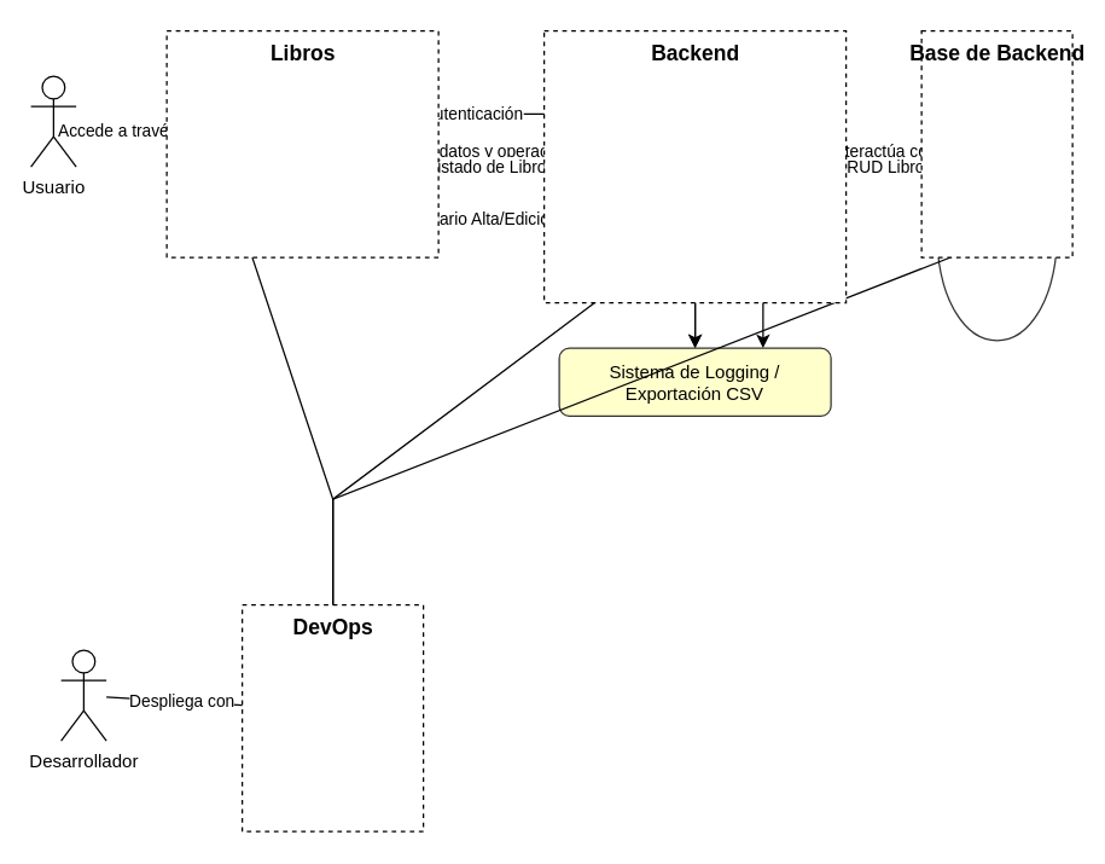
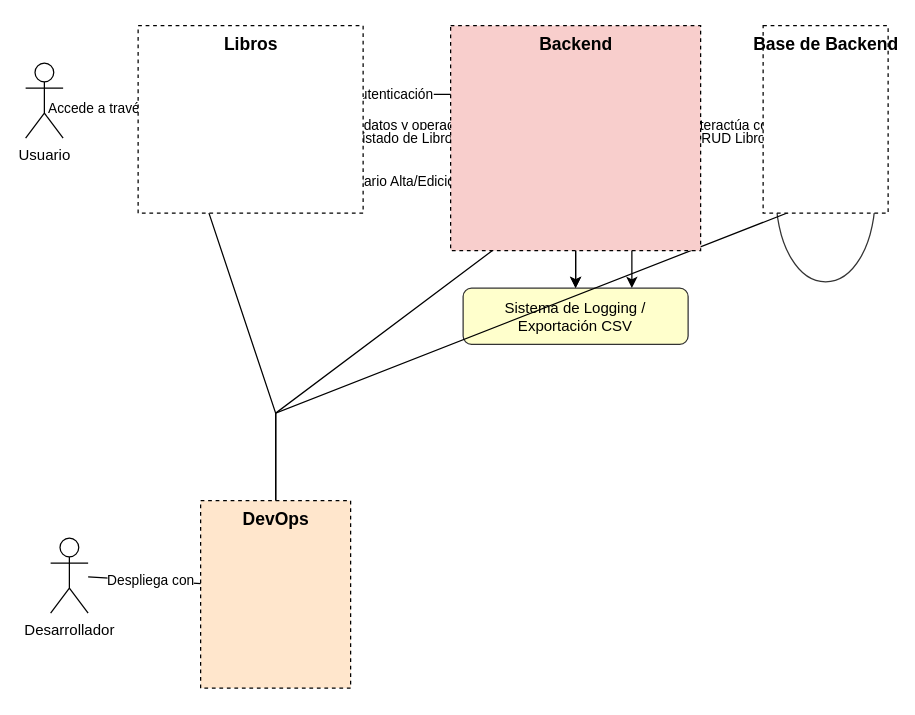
- <mxCell id="24" value="&lt;b&gt;Backend&lt;/b&gt;" style="html=1;dashed=1;verticalAlign=top;labelBackgroundColor=none;fontSize=14;" vertex="1" parent="1"><mxGeometry x="360" y="20" width="200" height="180" as="geometry" /></mxCell>
+ <mxCell id="24" value="&lt;b&gt;Backend&lt;/b&gt;" style="html=1;dashed=1;verticalAlign=top;labelBackgroundColor=none;fontSize=14;fillColor=#f8cecc;" vertex="1" parent="1"><mxGeometry x="360" y="20" width="200" height="180" as="geometry" /></mxCell>
- <mxCell id="26" value="&lt;b&gt;DevOps&lt;/b&gt;" style="html=1;dashed=1;verticalAlign=top;labelBackgroundColor=none;fontSize=14;" vertex="1" parent="1"><mxGeometry x="160" y="400" width="120" height="150" as="geometry" /></mxCell>
+ <mxCell id="26" value="&lt;b&gt;DevOps&lt;/b&gt;" style="html=1;dashed=1;verticalAlign=top;labelBackgroundColor=none;fontSize=14;fillColor=#ffe6cc;" vertex="1" parent="1"><mxGeometry x="160" y="400" width="120" height="150" as="geometry" /></mxCell>
